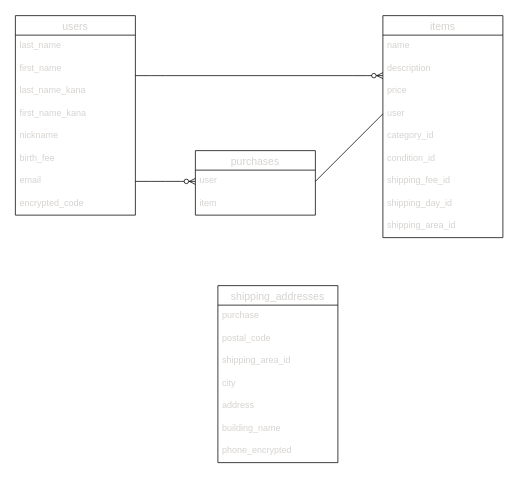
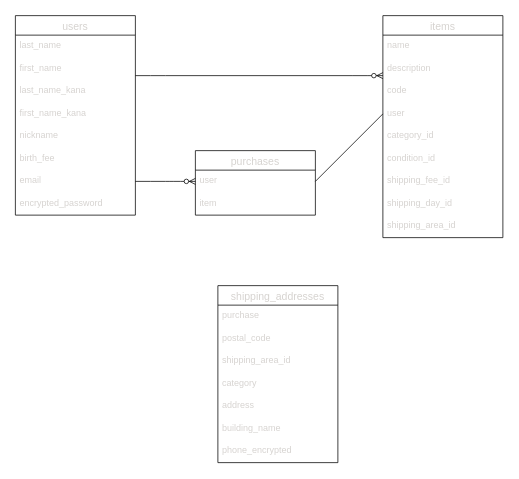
- <mxCell id="17" value="price" style="text;strokeColor=none;fillColor=none;spacingLeft=4;spacingRight=4;overflow=hidden;rotatable=0;points=[[0,0.5],[1,0.5]];portConstraint=eastwest;fontSize=12;fontColor=#D6D3D0;" vertex="1" parent="14"><mxGeometry y="86" width="160" height="30" as="geometry" /></mxCell>
+ <mxCell id="17" value="code" style="text;strokeColor=none;fillColor=none;spacingLeft=4;spacingRight=4;overflow=hidden;rotatable=0;points=[[0,0.5],[1,0.5]];portConstraint=eastwest;fontSize=12;fontColor=#D6D3D0;" vertex="1" parent="14"><mxGeometry y="86" width="160" height="30" as="geometry" /></mxCell>
- <mxCell id="13" value="encrypted_code" style="text;strokeColor=none;fillColor=none;spacingLeft=4;spacingRight=4;overflow=hidden;rotatable=0;points=[[0,0.5],[1,0.5]];portConstraint=eastwest;fontSize=12;fontColor=#D6D3D0;" vertex="1" parent="5"><mxGeometry y="236" width="160" height="30" as="geometry" /></mxCell>
+ <mxCell id="13" value="encrypted_password" style="text;strokeColor=none;fillColor=none;spacingLeft=4;spacingRight=4;overflow=hidden;rotatable=0;points=[[0,0.5],[1,0.5]];portConstraint=eastwest;fontSize=12;fontColor=#D6D3D0;" vertex="1" parent="5"><mxGeometry y="236" width="160" height="30" as="geometry" /></mxCell>
- <mxCell id="31" value="city     " style="text;strokeColor=none;fillColor=none;spacingLeft=4;spacingRight=4;overflow=hidden;rotatable=0;points=[[0,0.5],[1,0.5]];portConstraint=eastwest;fontSize=12;fontColor=#D6D3D0;" vertex="1" parent="27"><mxGeometry y="116" width="160" height="30" as="geometry" /></mxCell>
+ <mxCell id="31" value="category     " style="text;strokeColor=none;fillColor=none;spacingLeft=4;spacingRight=4;overflow=hidden;rotatable=0;points=[[0,0.5],[1,0.5]];portConstraint=eastwest;fontSize=12;fontColor=#D6D3D0;" vertex="1" parent="27"><mxGeometry y="116" width="160" height="30" as="geometry" /></mxCell>
